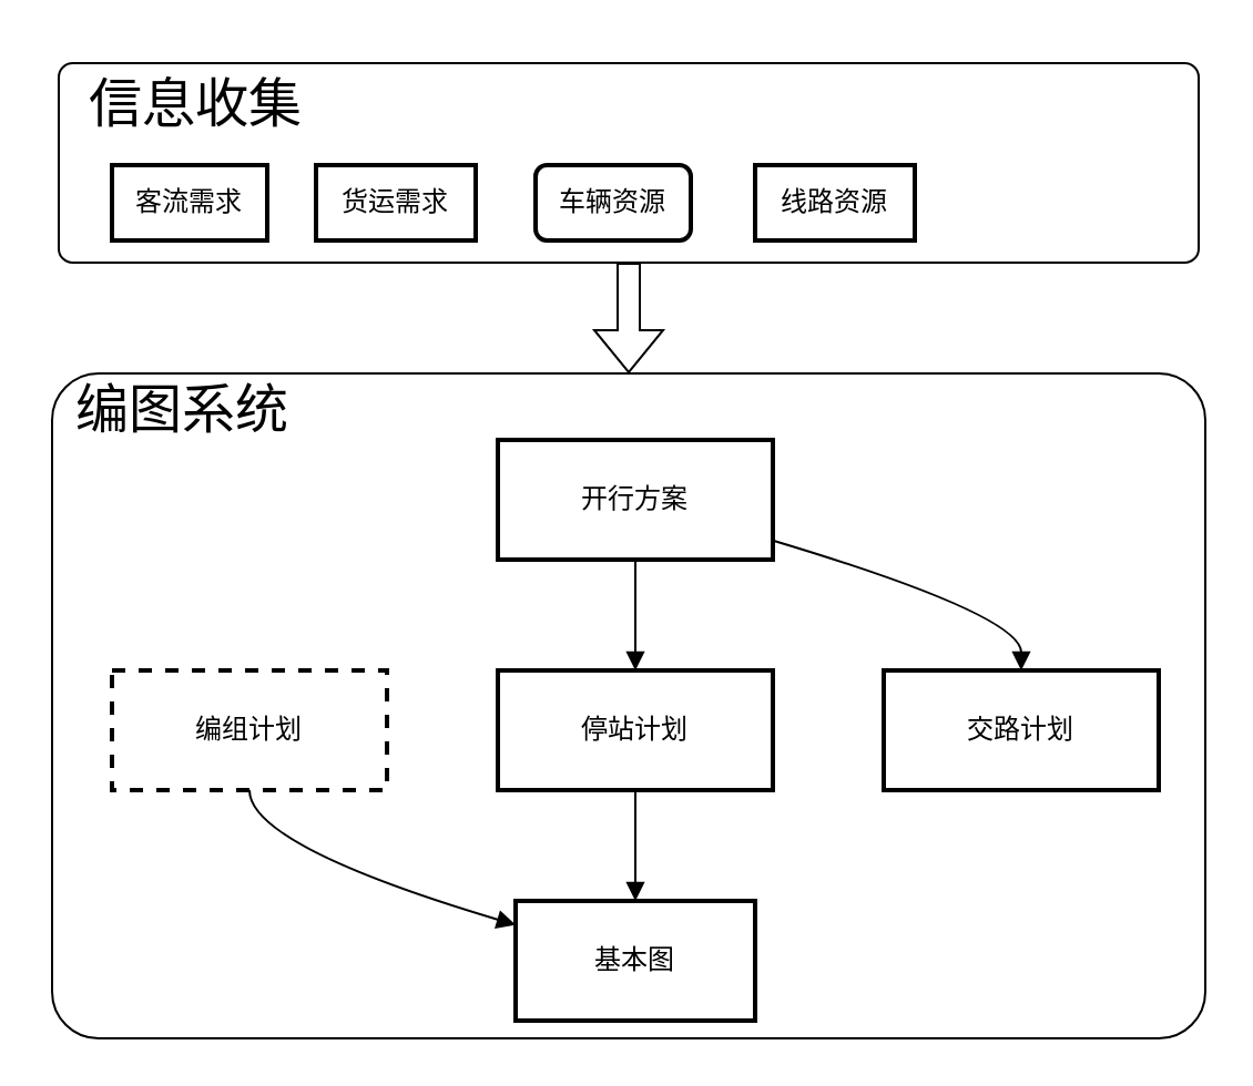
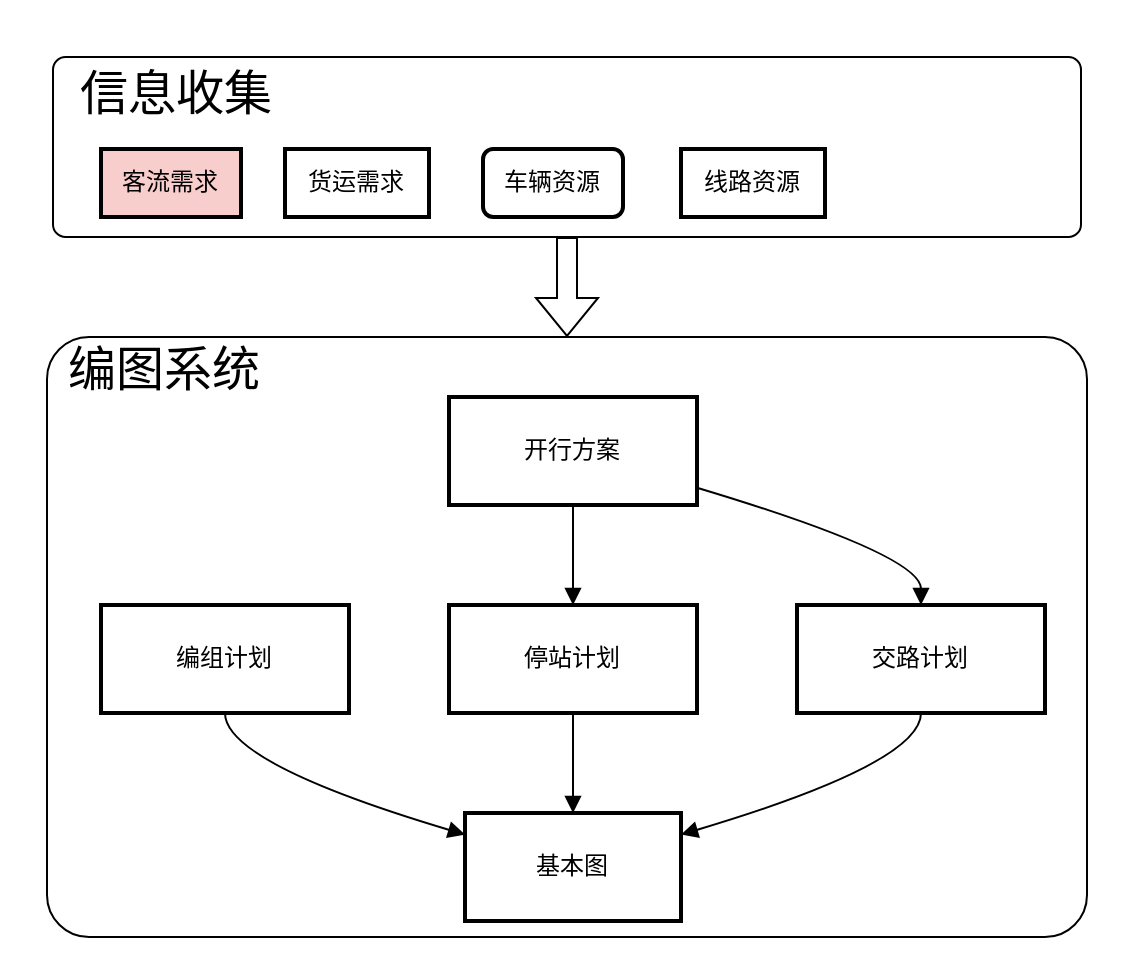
- <mxCell id="14" value="客流需求" style="whiteSpace=wrap;strokeWidth=2;" vertex="1" parent="1"><mxGeometry x="50" y="74" width="70" height="34" as="geometry" /></mxCell>
+ <mxCell id="14" value="客流需求" style="whiteSpace=wrap;strokeWidth=2;fillColor=#f8cecc;" vertex="1" parent="1"><mxGeometry x="50" y="74" width="70" height="34" as="geometry" /></mxCell>
- <mxCell id="4" value="编组计划" style="whiteSpace=wrap;strokeWidth=2;dashed=1;" vertex="1" parent="1"><mxGeometry x="50" y="302" width="124" height="54" as="geometry" /></mxCell>
+ <mxCell id="4" value="编组计划" style="whiteSpace=wrap;strokeWidth=2;" vertex="1" parent="1"><mxGeometry x="50" y="302" width="124" height="54" as="geometry" /></mxCell>
+ <mxCell id="12" value="" style="curved=1;startArrow=none;endArrow=block;exitX=0.5;exitY=1;entryX=1;entryY=0.2;rounded=0;" edge="1" parent="1" source="6" target="7"><mxGeometry relative="1" as="geometry"><Array as="points"><mxPoint x="460" y="381" /></Array></mxGeometry></mxCell>
